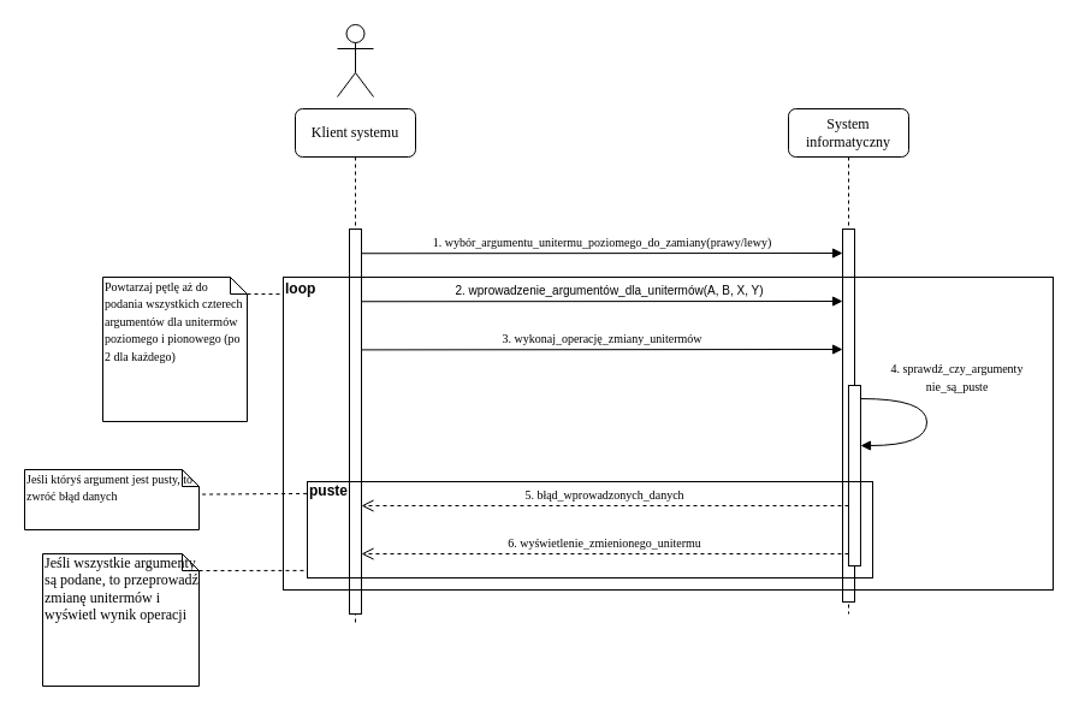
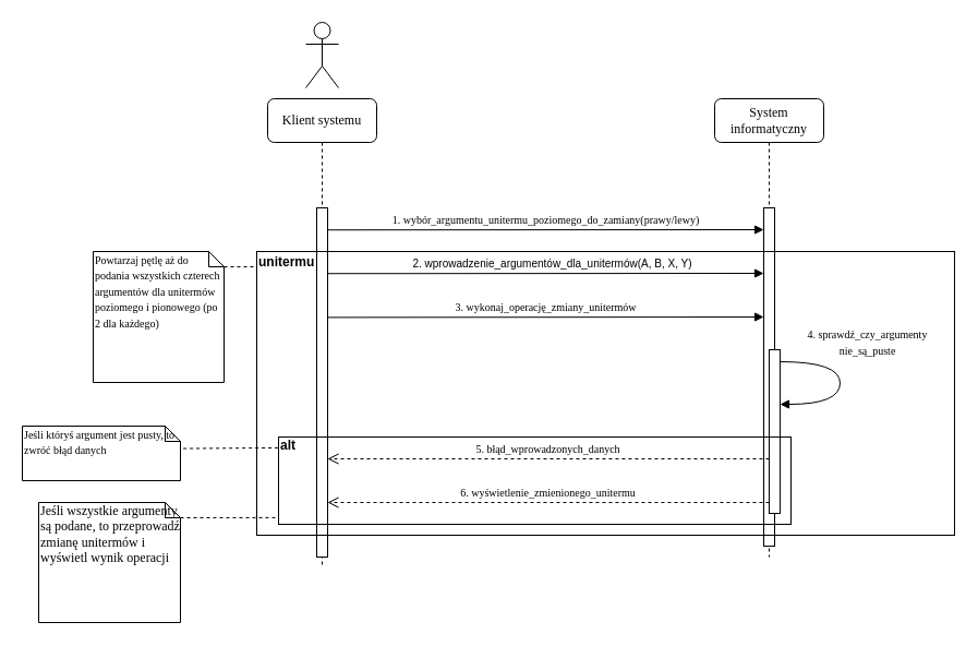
- <mxCell id="16" value="&lt;div style=&quot;margin-bottom: 240px;&quot; align=&quot;left&quot;&gt;&lt;b&gt;loop&lt;/b&gt;&lt;/div&gt;" style="rounded=0;whiteSpace=wrap;html=1;fillColor=none;align=left;" vertex="1" parent="1"><mxGeometry x="235" y="230" width="640" height="260" as="geometry" /></mxCell>
+ <mxCell id="16" value="&lt;div style=&quot;margin-bottom: 240px;&quot; align=&quot;left&quot;&gt;&lt;b&gt;unitermu&lt;/b&gt;&lt;/div&gt;" style="rounded=0;whiteSpace=wrap;html=1;fillColor=none;align=left;" vertex="1" parent="1"><mxGeometry x="235" y="230" width="640" height="260" as="geometry" /></mxCell>
- <mxCell id="15" value="&lt;div style=&quot;margin-bottom: 65px;&quot; align=&quot;left&quot;&gt;&lt;b&gt;puste&lt;/b&gt;&lt;/div&gt;" style="rounded=0;whiteSpace=wrap;html=1;fillColor=none;align=left;" vertex="1" parent="1"><mxGeometry x="255" y="400" width="470" height="80" as="geometry" /></mxCell>
+ <mxCell id="15" value="&lt;div style=&quot;margin-bottom: 65px;&quot; align=&quot;left&quot;&gt;&lt;b&gt;alt&lt;/b&gt;&lt;/div&gt;" style="rounded=0;whiteSpace=wrap;html=1;fillColor=none;align=left;" vertex="1" parent="1"><mxGeometry x="255" y="400" width="470" height="80" as="geometry" /></mxCell>
